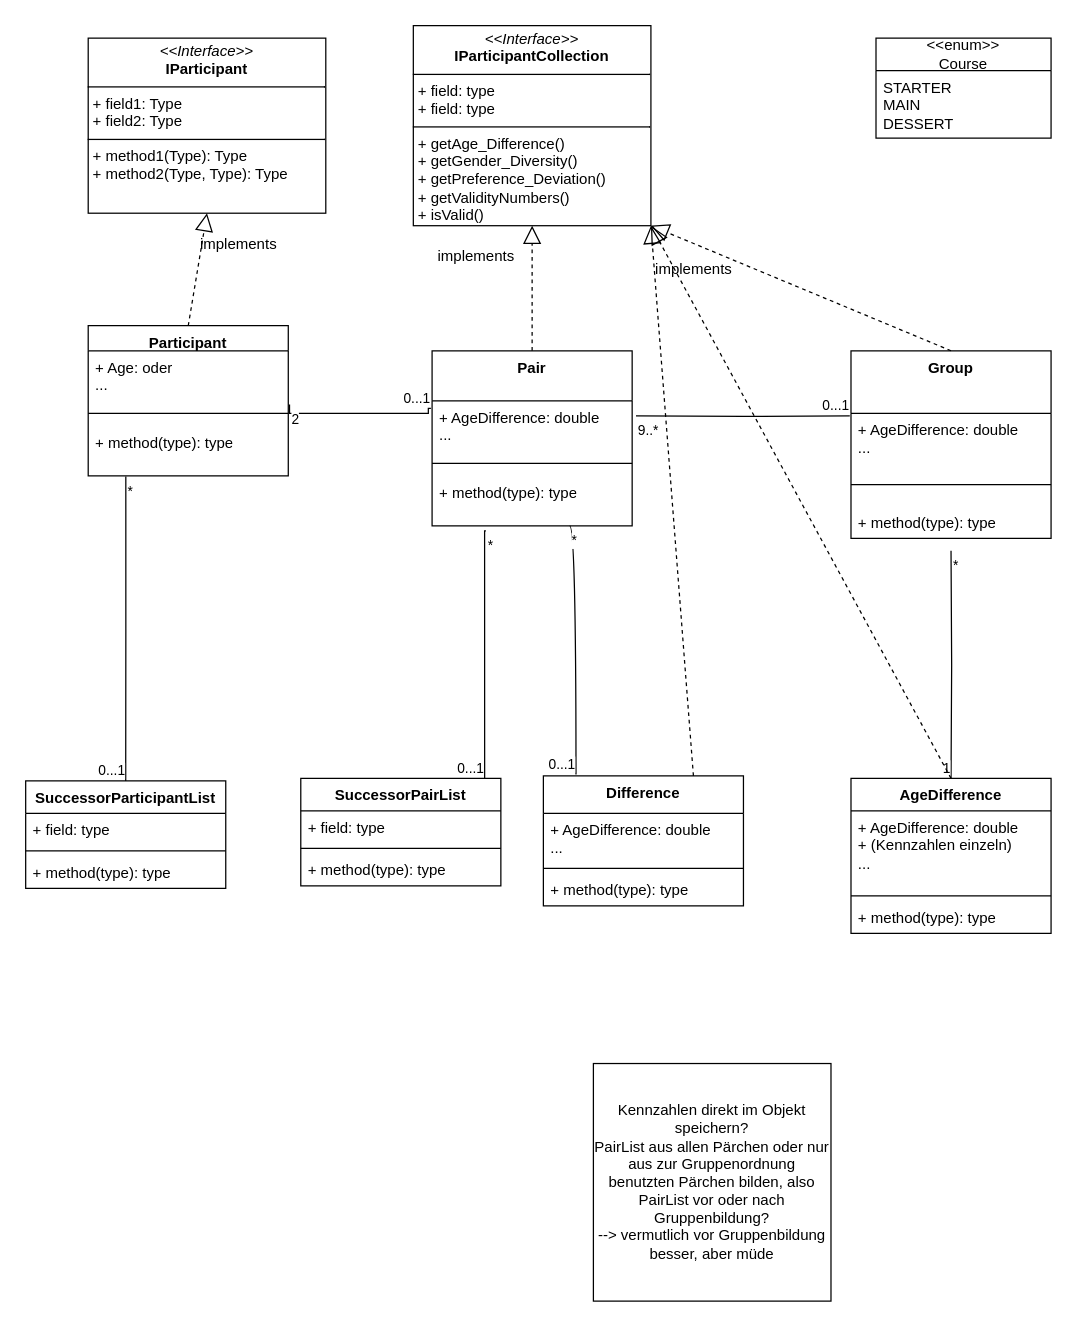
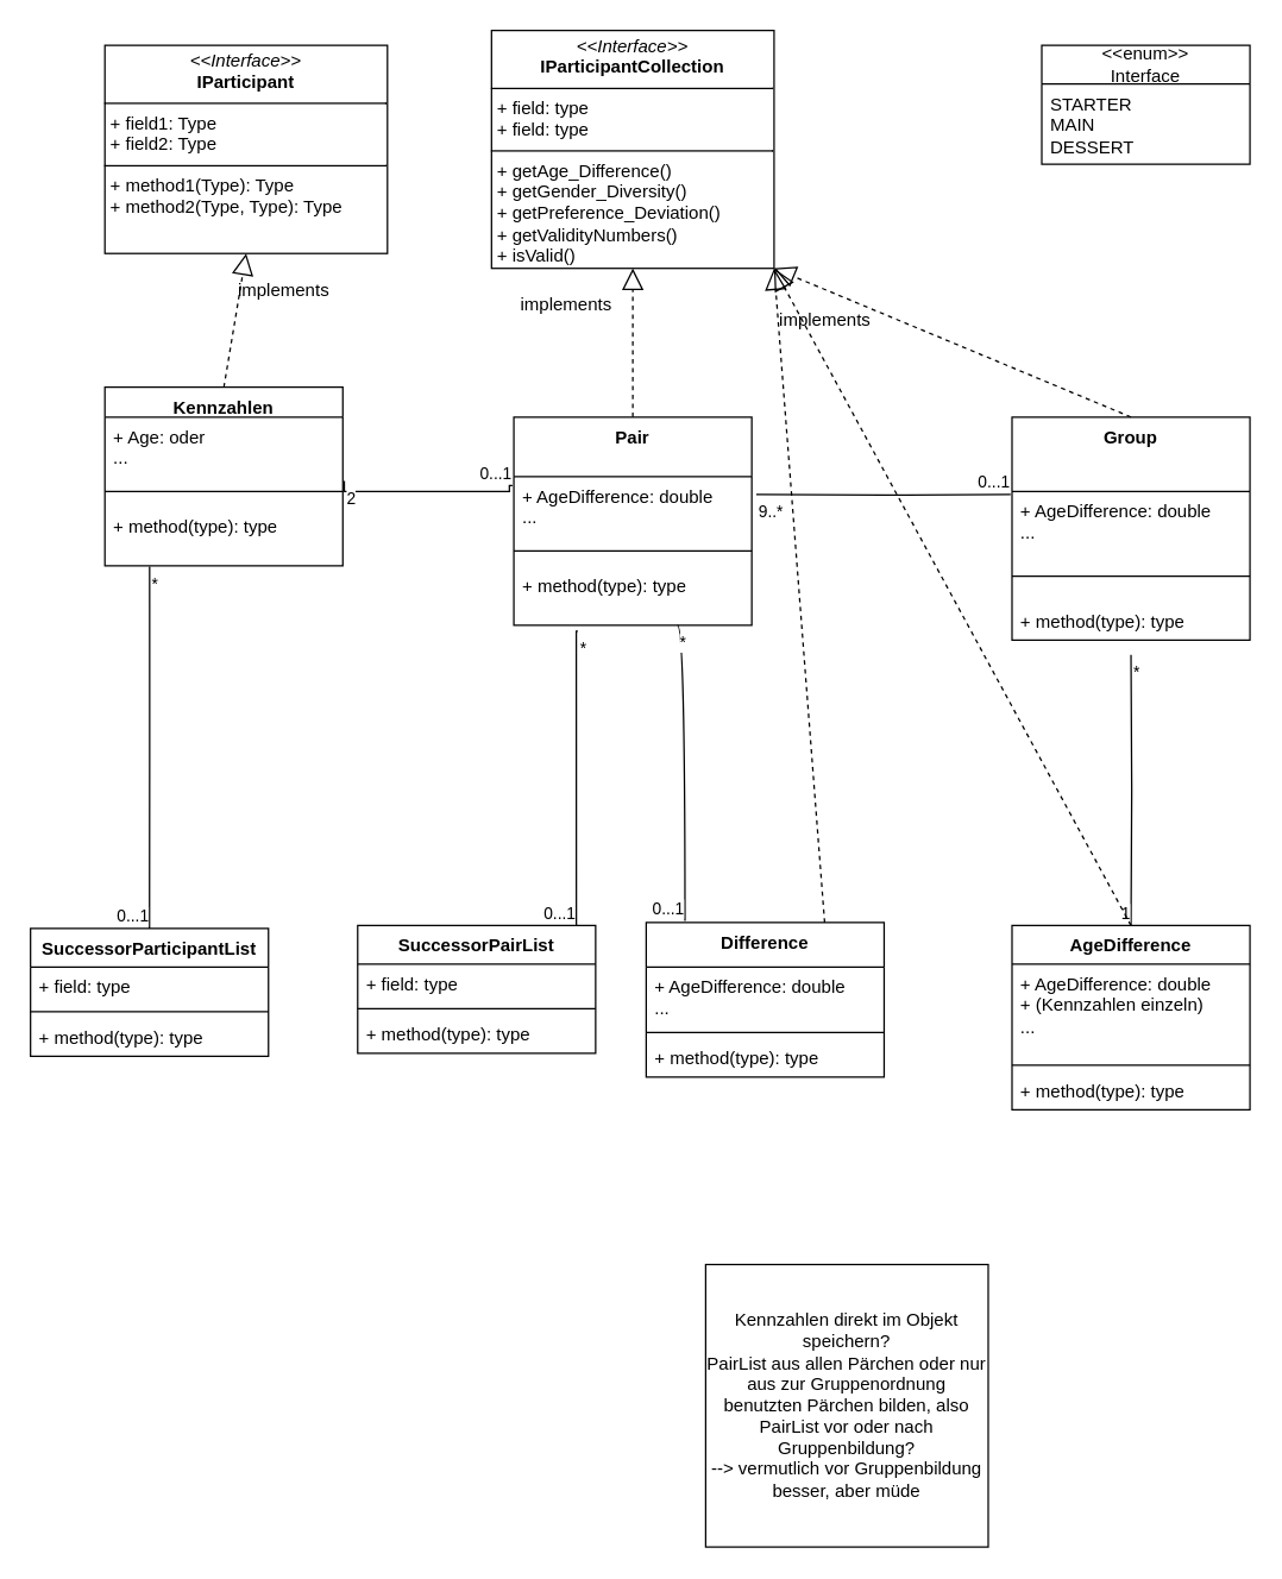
- <mxCell id="23" value="&amp;lt;&amp;lt;enum&amp;gt;&amp;gt;&lt;div&gt;Course&lt;/div&gt;" style="swimlane;fontStyle=0;childLayout=stackLayout;horizontal=1;startSize=26;fillColor=none;horizontalStack=0;resizeParent=1;resizeParentMax=0;resizeLast=0;collapsible=1;marginBottom=0;whiteSpace=wrap;html=1;" parent="1" vertex="1"><mxGeometry x="700" y="30" width="140" height="80" as="geometry" /></mxCell>
+ <mxCell id="23" value="&amp;lt;&amp;lt;enum&amp;gt;&amp;gt;&lt;div&gt;Interface&lt;/div&gt;" style="swimlane;fontStyle=0;childLayout=stackLayout;horizontal=1;startSize=26;fillColor=none;horizontalStack=0;resizeParent=1;resizeParentMax=0;resizeLast=0;collapsible=1;marginBottom=0;whiteSpace=wrap;html=1;" parent="1" vertex="1"><mxGeometry x="700" y="30" width="140" height="80" as="geometry" /></mxCell>
- <mxCell id="3" value="Participant" style="swimlane;fontStyle=1;align=center;verticalAlign=top;childLayout=stackLayout;horizontal=1;startSize=20;horizontalStack=0;resizeParent=1;resizeParentMax=0;resizeLast=0;collapsible=1;marginBottom=0;whiteSpace=wrap;html=1;" parent="1" vertex="1"><mxGeometry x="70" y="260" width="160" height="120" as="geometry" /></mxCell>
+ <mxCell id="3" value="Kennzahlen" style="swimlane;fontStyle=1;align=center;verticalAlign=top;childLayout=stackLayout;horizontal=1;startSize=20;horizontalStack=0;resizeParent=1;resizeParentMax=0;resizeLast=0;collapsible=1;marginBottom=0;whiteSpace=wrap;html=1;" parent="1" vertex="1"><mxGeometry x="70" y="260" width="160" height="120" as="geometry" /></mxCell>
